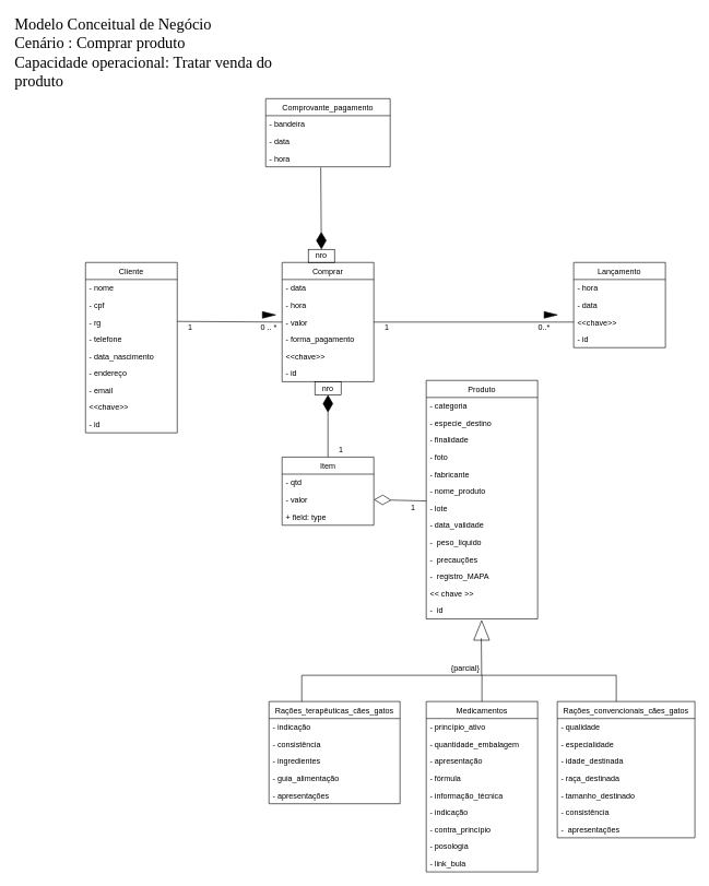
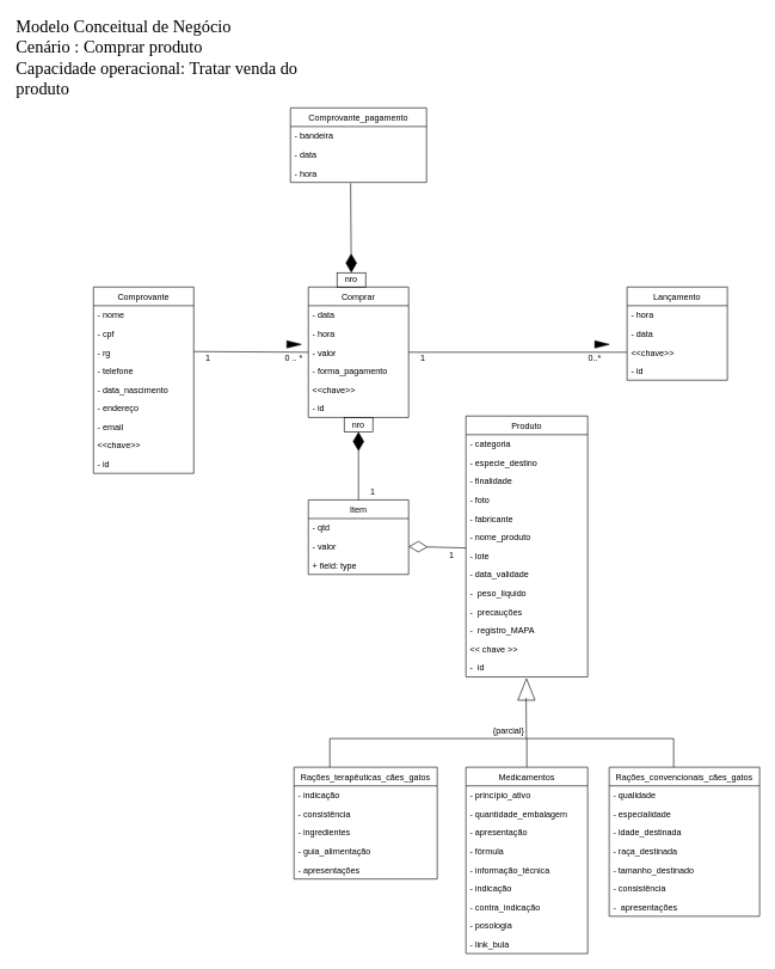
- <mxCell id="28" value="Cliente" style="swimlane;fontStyle=0;childLayout=stackLayout;horizontal=1;startSize=26;fillColor=none;horizontalStack=0;resizeParent=1;resizeParentMax=0;resizeLast=0;collapsible=1;marginBottom=0;" parent="1" vertex="1"><mxGeometry x="130" y="400" width="140" height="260" as="geometry" /></mxCell>
+ <mxCell id="28" value="Comprovante" style="swimlane;fontStyle=0;childLayout=stackLayout;horizontal=1;startSize=26;fillColor=none;horizontalStack=0;resizeParent=1;resizeParentMax=0;resizeLast=0;collapsible=1;marginBottom=0;" parent="1" vertex="1"><mxGeometry x="130" y="400" width="140" height="260" as="geometry" /></mxCell>
- <mxCell id="78" value="- contra_princípio" style="text;strokeColor=none;fillColor=none;align=left;verticalAlign=top;spacingLeft=4;spacingRight=4;overflow=hidden;rotatable=0;points=[[0,0.5],[1,0.5]];portConstraint=eastwest;" parent="71" vertex="1"><mxGeometry y="182" width="170" height="26" as="geometry" /></mxCell>
+ <mxCell id="78" value="- contra_indicação" style="text;strokeColor=none;fillColor=none;align=left;verticalAlign=top;spacingLeft=4;spacingRight=4;overflow=hidden;rotatable=0;points=[[0,0.5],[1,0.5]];portConstraint=eastwest;" parent="71" vertex="1"><mxGeometry y="182" width="170" height="26" as="geometry" /></mxCell>
